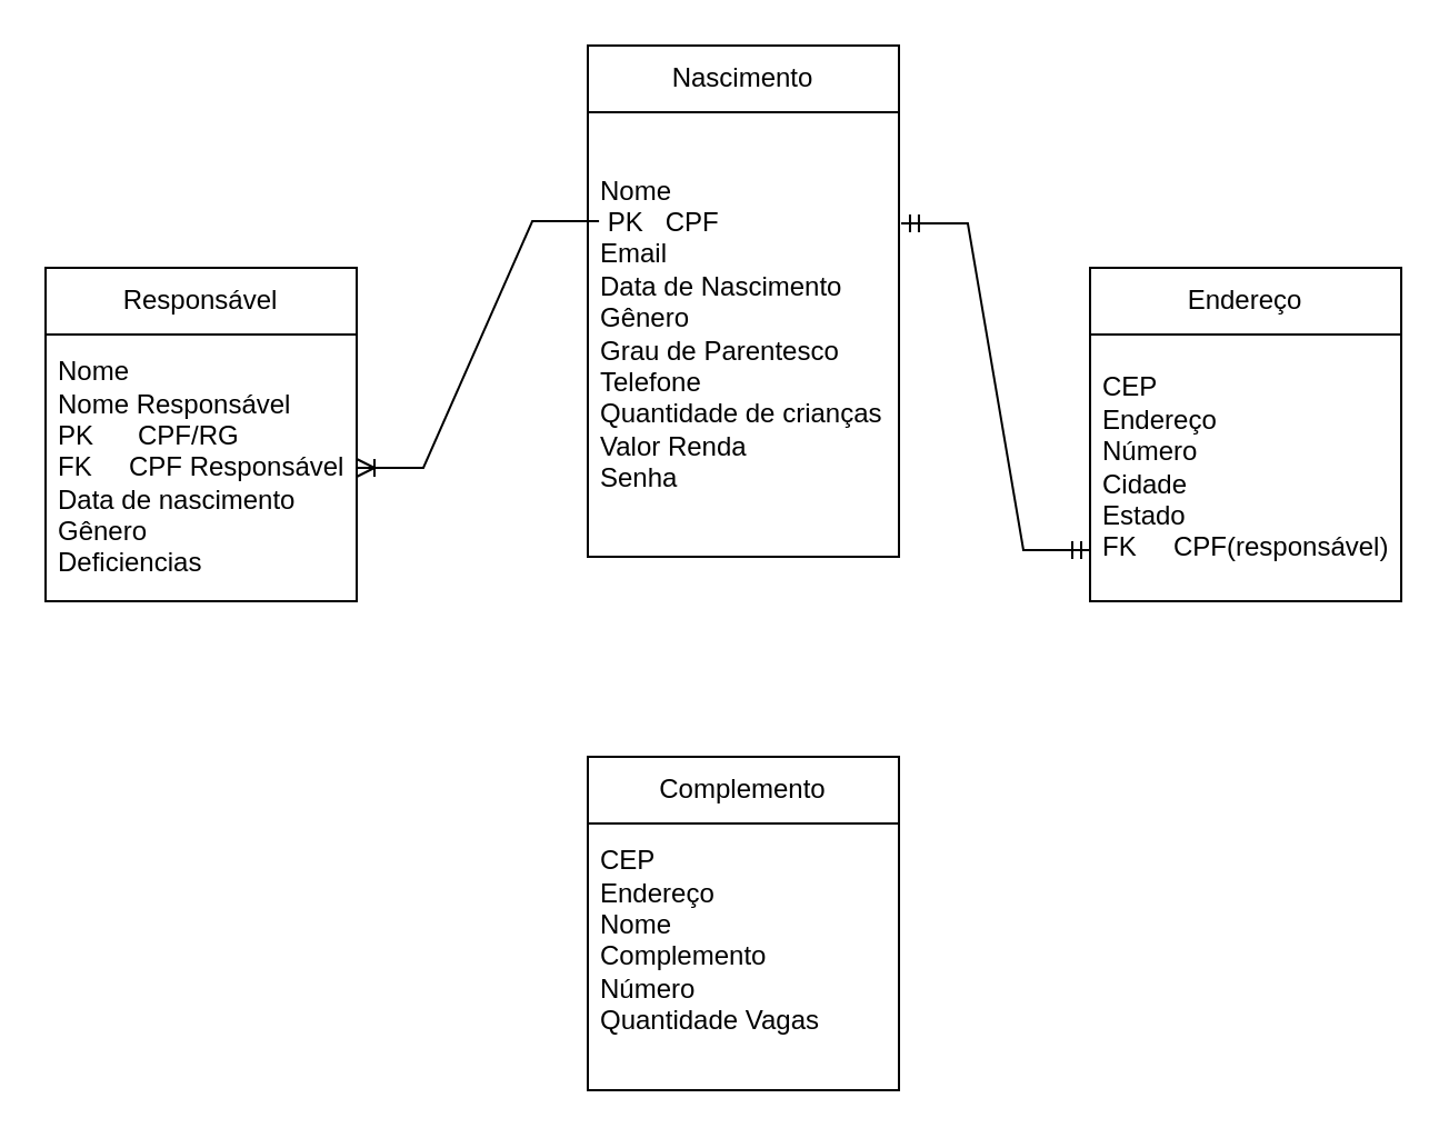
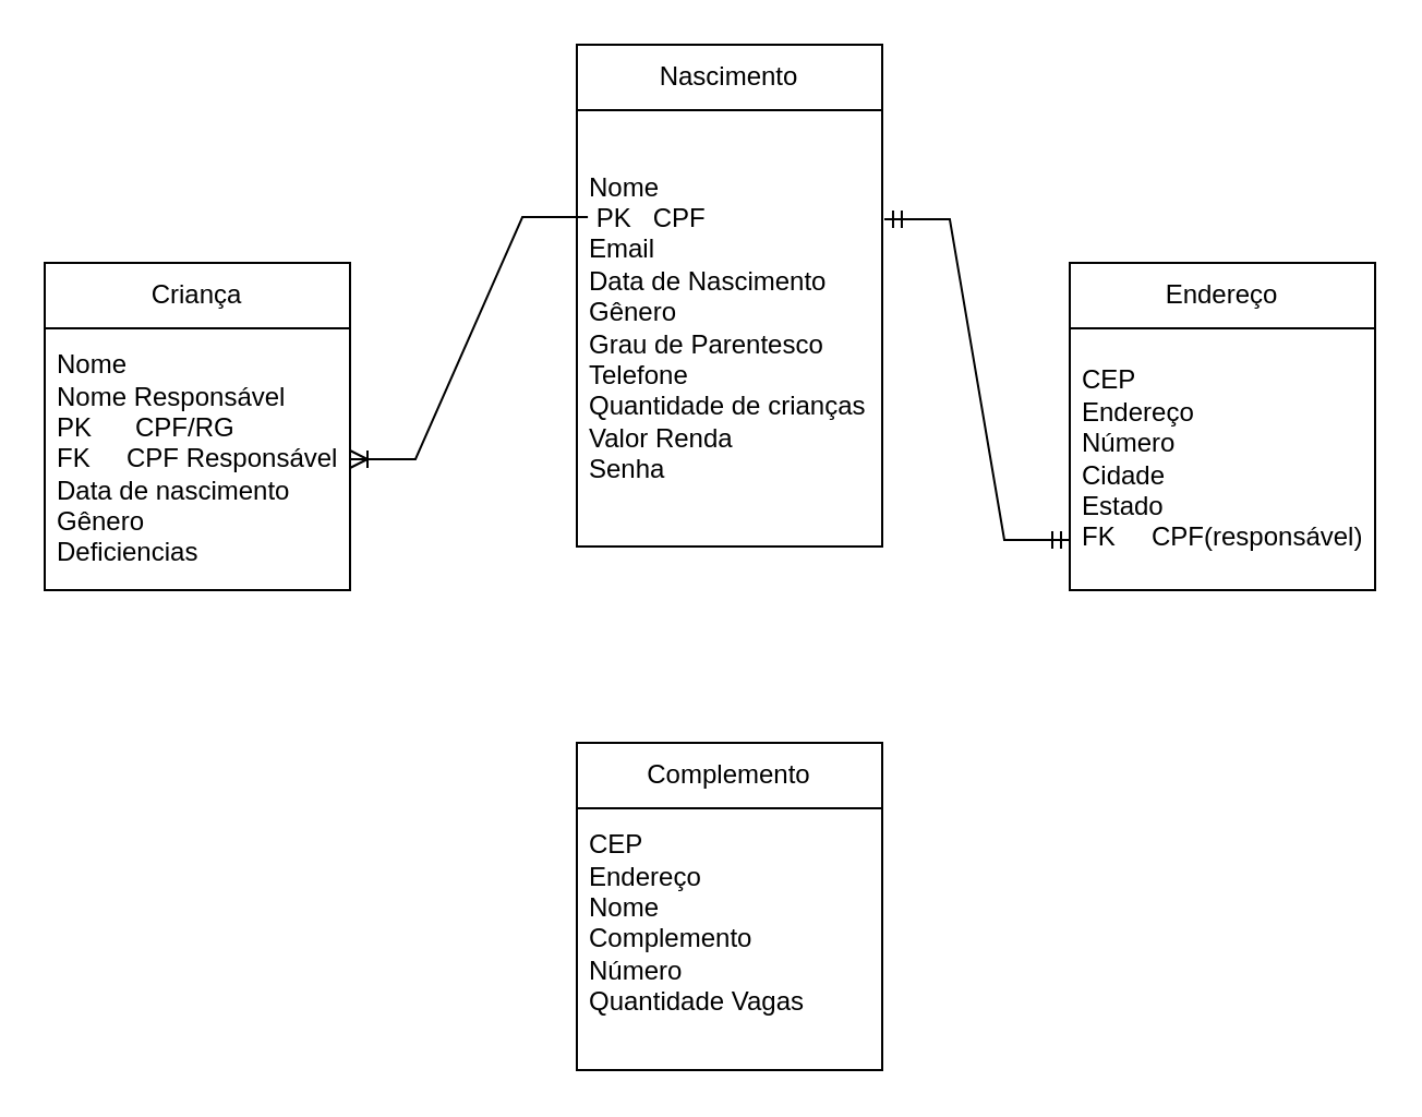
- <mxCell id="2" value="Responsável" style="swimlane;fontStyle=0;childLayout=stackLayout;horizontal=1;startSize=30;horizontalStack=0;resizeParent=1;resizeParentMax=0;resizeLast=0;collapsible=1;marginBottom=0;whiteSpace=wrap;html=1;" vertex="1" parent="1"><mxGeometry x="20" y="120" width="140" height="150" as="geometry" /></mxCell>
+ <mxCell id="2" value="Criança" style="swimlane;fontStyle=0;childLayout=stackLayout;horizontal=1;startSize=30;horizontalStack=0;resizeParent=1;resizeParentMax=0;resizeLast=0;collapsible=1;marginBottom=0;whiteSpace=wrap;html=1;" vertex="1" parent="1"><mxGeometry x="20" y="120" width="140" height="150" as="geometry" /></mxCell>
